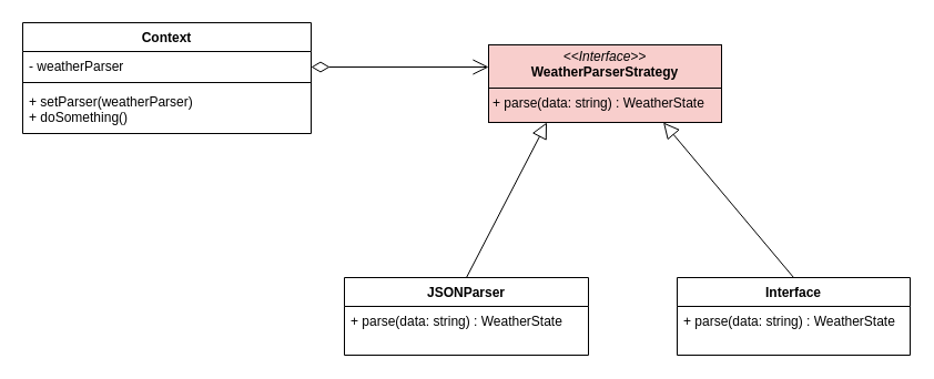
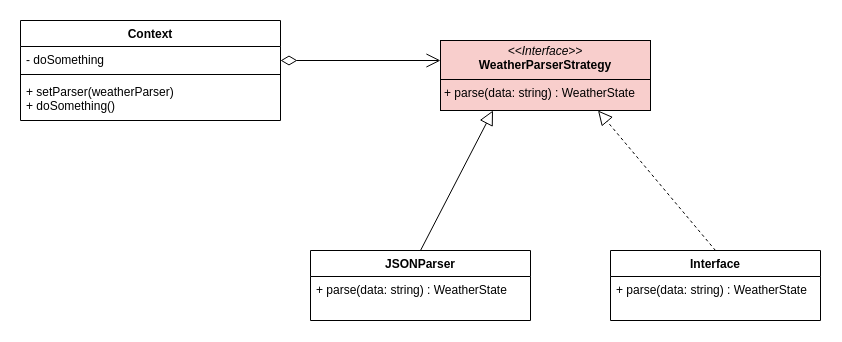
- <mxCell id="3" value="- weatherParser" style="text;strokeColor=none;fillColor=none;align=left;verticalAlign=top;spacingLeft=4;spacingRight=4;overflow=hidden;rotatable=0;points=[[0,0.5],[1,0.5]];portConstraint=eastwest;whiteSpace=wrap;html=1;" parent="2" vertex="1"><mxGeometry y="26" width="260" height="24" as="geometry" /></mxCell>
+ <mxCell id="3" value="- doSomething" style="text;strokeColor=none;fillColor=none;align=left;verticalAlign=top;spacingLeft=4;spacingRight=4;overflow=hidden;rotatable=0;points=[[0,0.5],[1,0.5]];portConstraint=eastwest;whiteSpace=wrap;html=1;" parent="2" vertex="1"><mxGeometry y="26" width="260" height="24" as="geometry" /></mxCell>
- <mxCell id="13" value="" style="endArrow=block;dashed=0;endFill=0;endSize=12;html=1;rounded=0;entryX=0.75;entryY=1;entryDx=0;entryDy=0;exitX=0.5;exitY=0;exitDx=0;exitDy=0;" edge="1" parent="1" source="10" target="6"><mxGeometry width="160" relative="1" as="geometry"><mxPoint x="140" y="230" as="sourcePoint" /><mxPoint x="300" y="230" as="targetPoint" /></mxGeometry></mxCell>
+ <mxCell id="13" value="" style="endArrow=block;dashed=1;endFill=0;endSize=12;html=1;rounded=0;entryX=0.75;entryY=1;entryDx=0;entryDy=0;exitX=0.5;exitY=0;exitDx=0;exitDy=0;" edge="1" parent="1" source="10" target="6"><mxGeometry width="160" relative="1" as="geometry"><mxPoint x="140" y="230" as="sourcePoint" /><mxPoint x="300" y="230" as="targetPoint" /></mxGeometry></mxCell>
